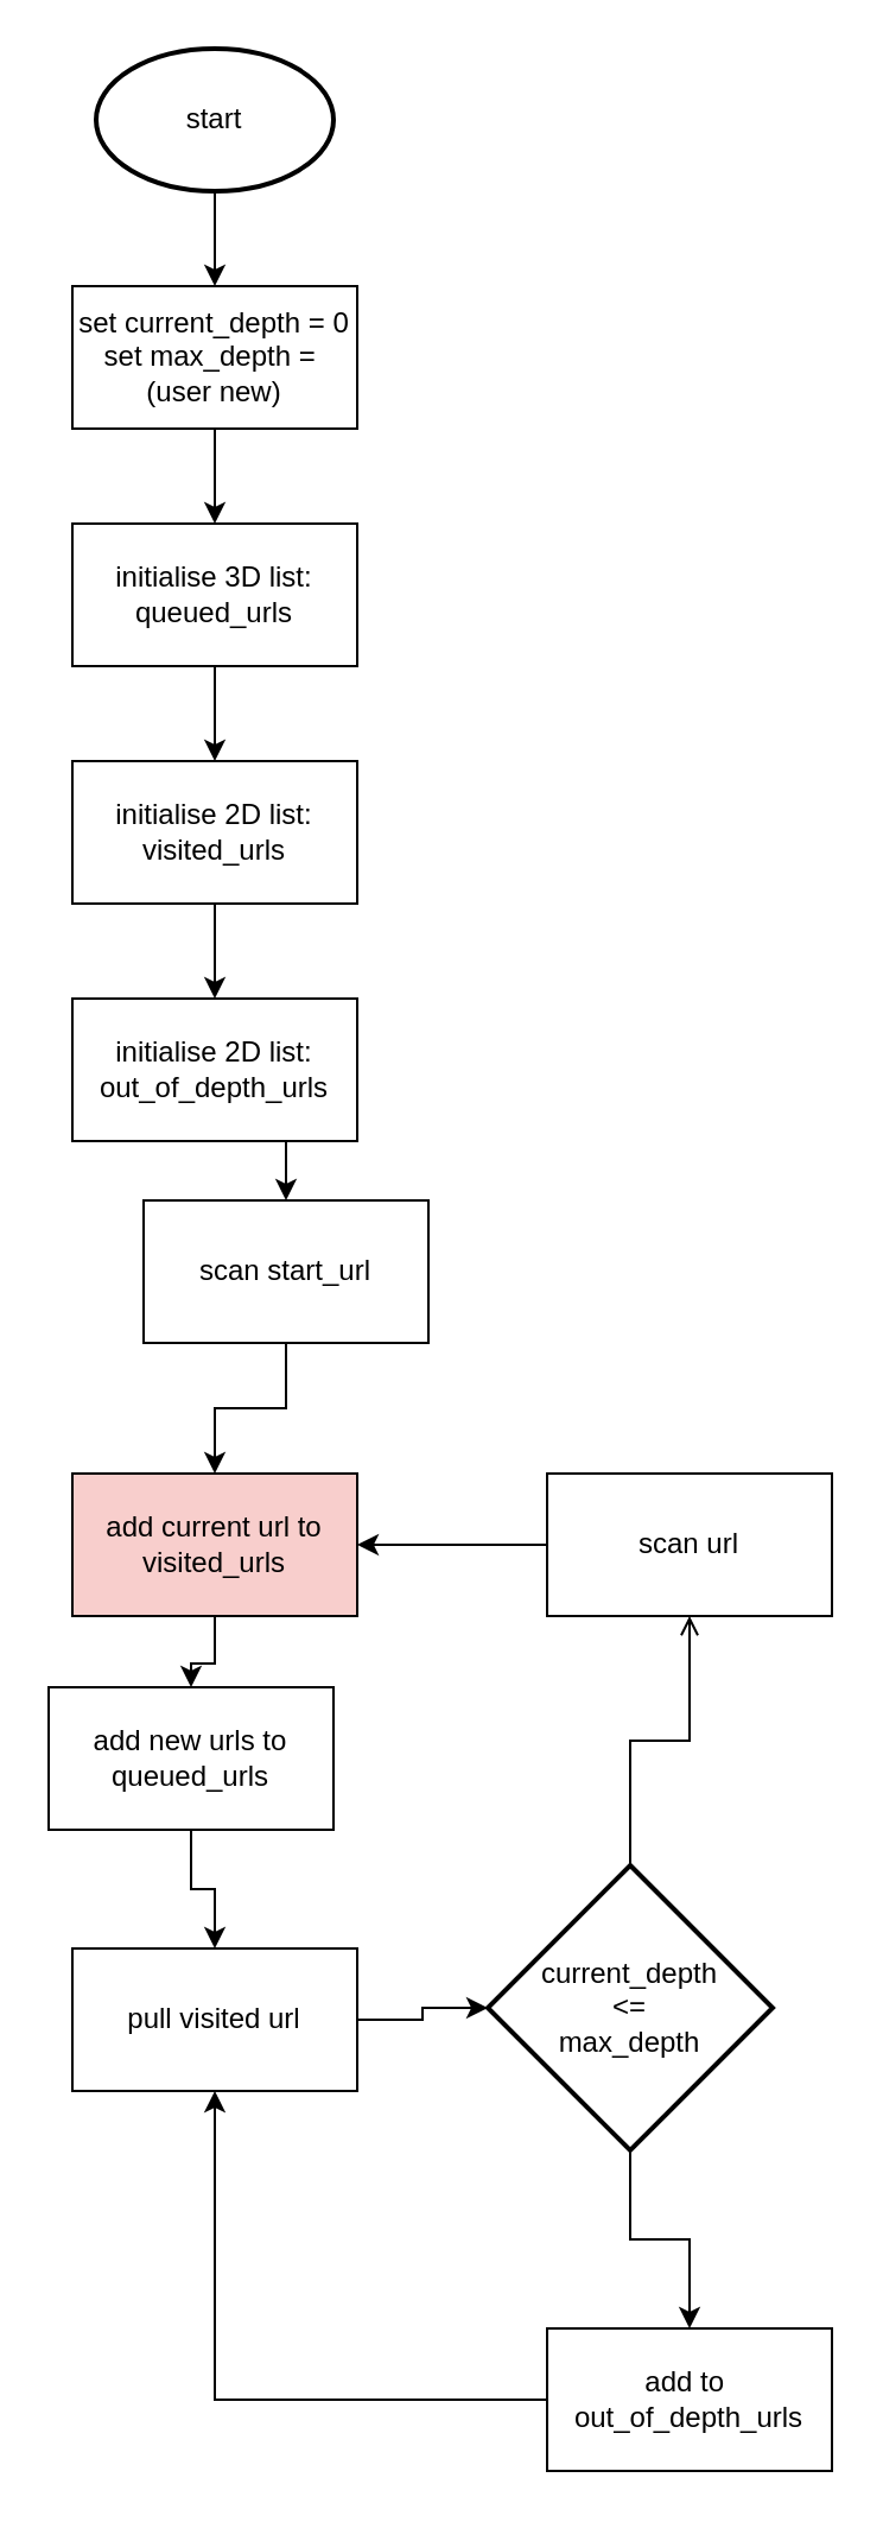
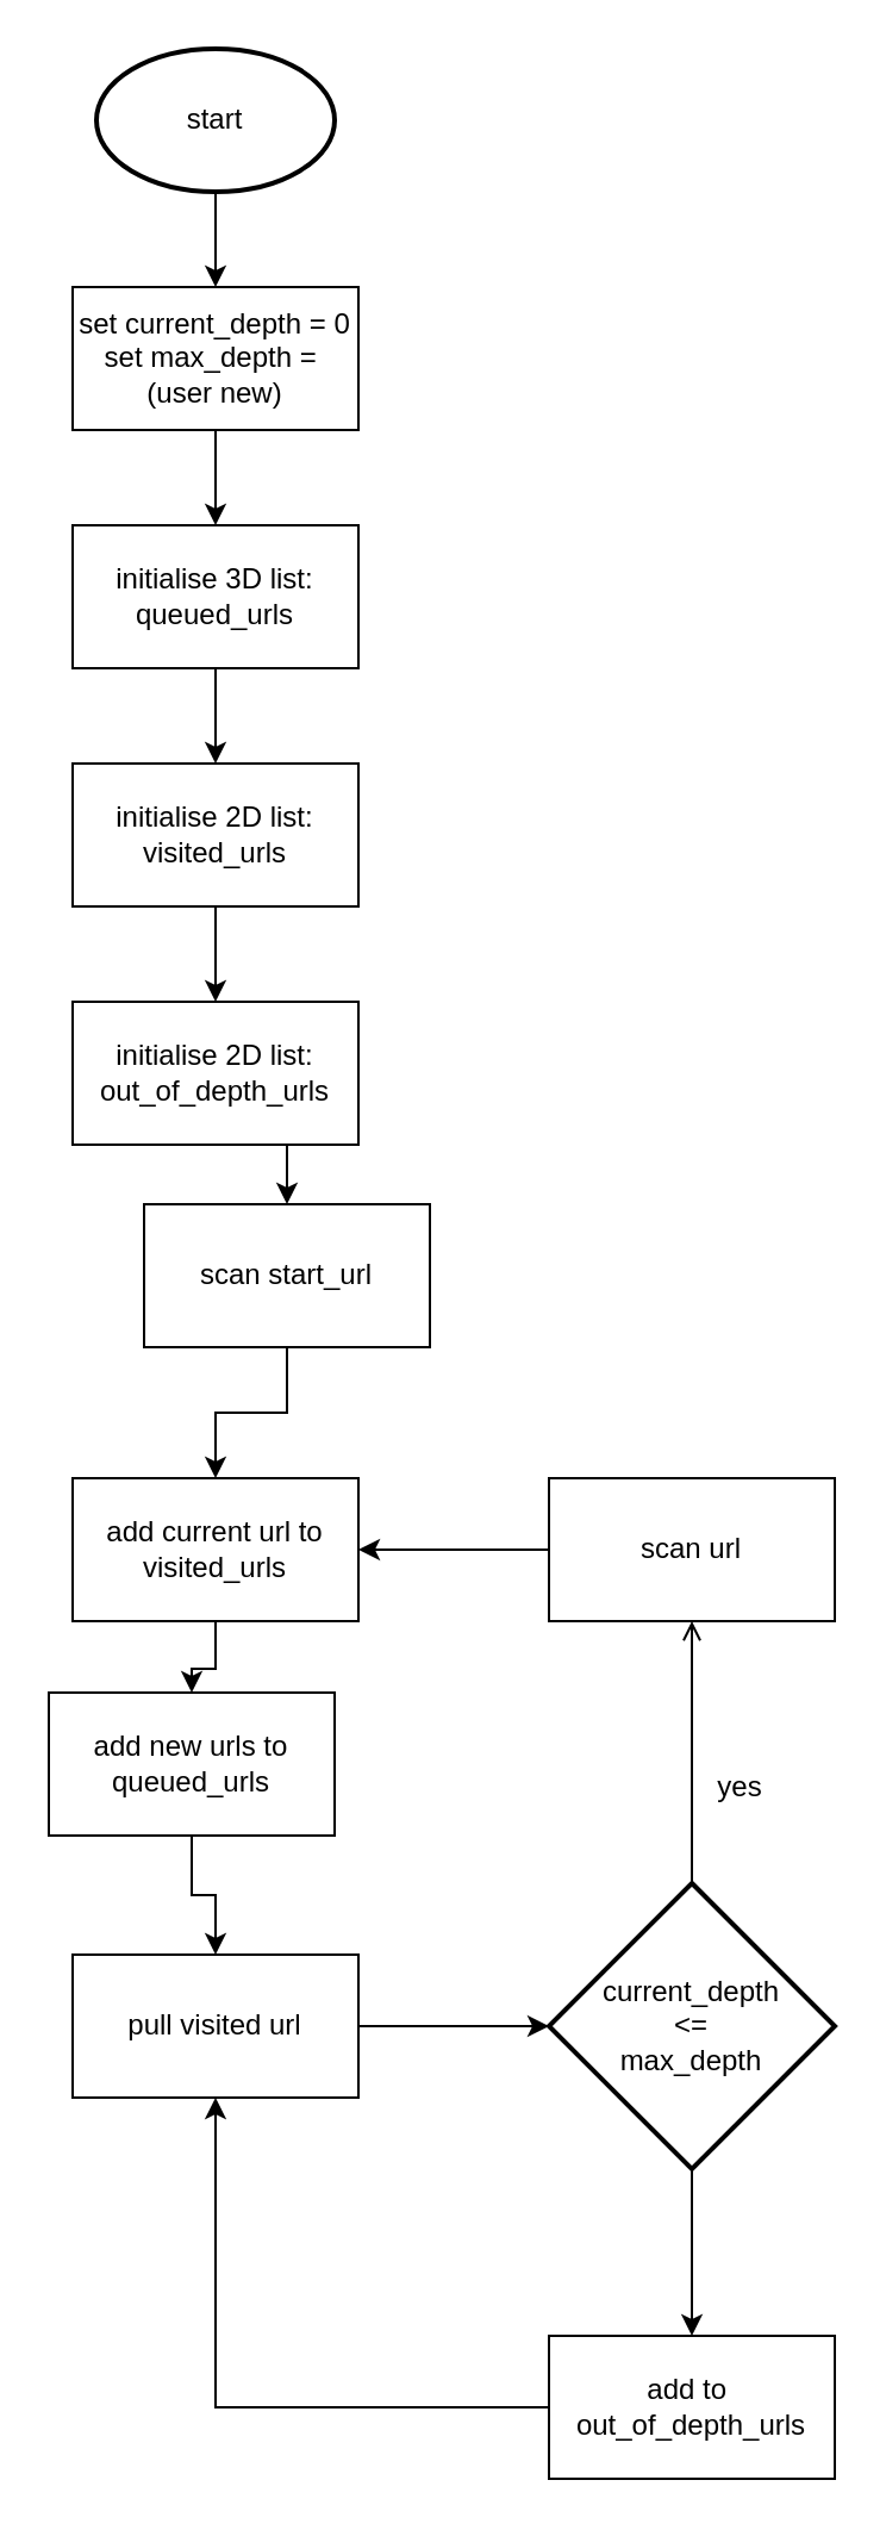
- <mxCell id="15" value="&lt;div&gt;add current url to&lt;/div&gt;&lt;div&gt;visited_urls&lt;br&gt;&lt;/div&gt;" style="rounded=0;whiteSpace=wrap;html=1;fillColor=#f8cecc;" vertex="1" parent="1"><mxGeometry x="30" y="620" width="120" height="60" as="geometry" /></mxCell>
+ <mxCell id="15" value="&lt;div&gt;add current url to&lt;/div&gt;&lt;div&gt;visited_urls&lt;br&gt;&lt;/div&gt;" style="rounded=0;whiteSpace=wrap;html=1;" vertex="1" parent="1"><mxGeometry x="30" y="620" width="120" height="60" as="geometry" /></mxCell>
+ <mxCell id="23" value="&lt;div&gt;yes&lt;/div&gt;" style="text;html=1;align=center;verticalAlign=middle;resizable=0;points=[];autosize=1;strokeColor=none;fillColor=none;" vertex="1" parent="1"><mxGeometry x="290" y="735" width="40" height="30" as="geometry" /></mxCell>
- <mxCell id="19" value="&lt;div&gt;current_depth &lt;br&gt;&lt;/div&gt;&lt;div&gt;&amp;lt;=&lt;/div&gt;&lt;div&gt;max_depth&lt;br&gt;&lt;/div&gt;" style="strokeWidth=2;html=1;shape=mxgraph.flowchart.decision;whiteSpace=wrap;" vertex="1" parent="1"><mxGeometry x="205" y="785" width="120" height="120" as="geometry" /></mxCell>
+ <mxCell id="19" value="&lt;div&gt;current_depth &lt;br&gt;&lt;/div&gt;&lt;div&gt;&amp;lt;=&lt;/div&gt;&lt;div&gt;max_depth&lt;br&gt;&lt;/div&gt;" style="strokeWidth=2;html=1;shape=mxgraph.flowchart.decision;whiteSpace=wrap;" vertex="1" parent="1"><mxGeometry x="230" y="790" width="120" height="120" as="geometry" /></mxCell>
